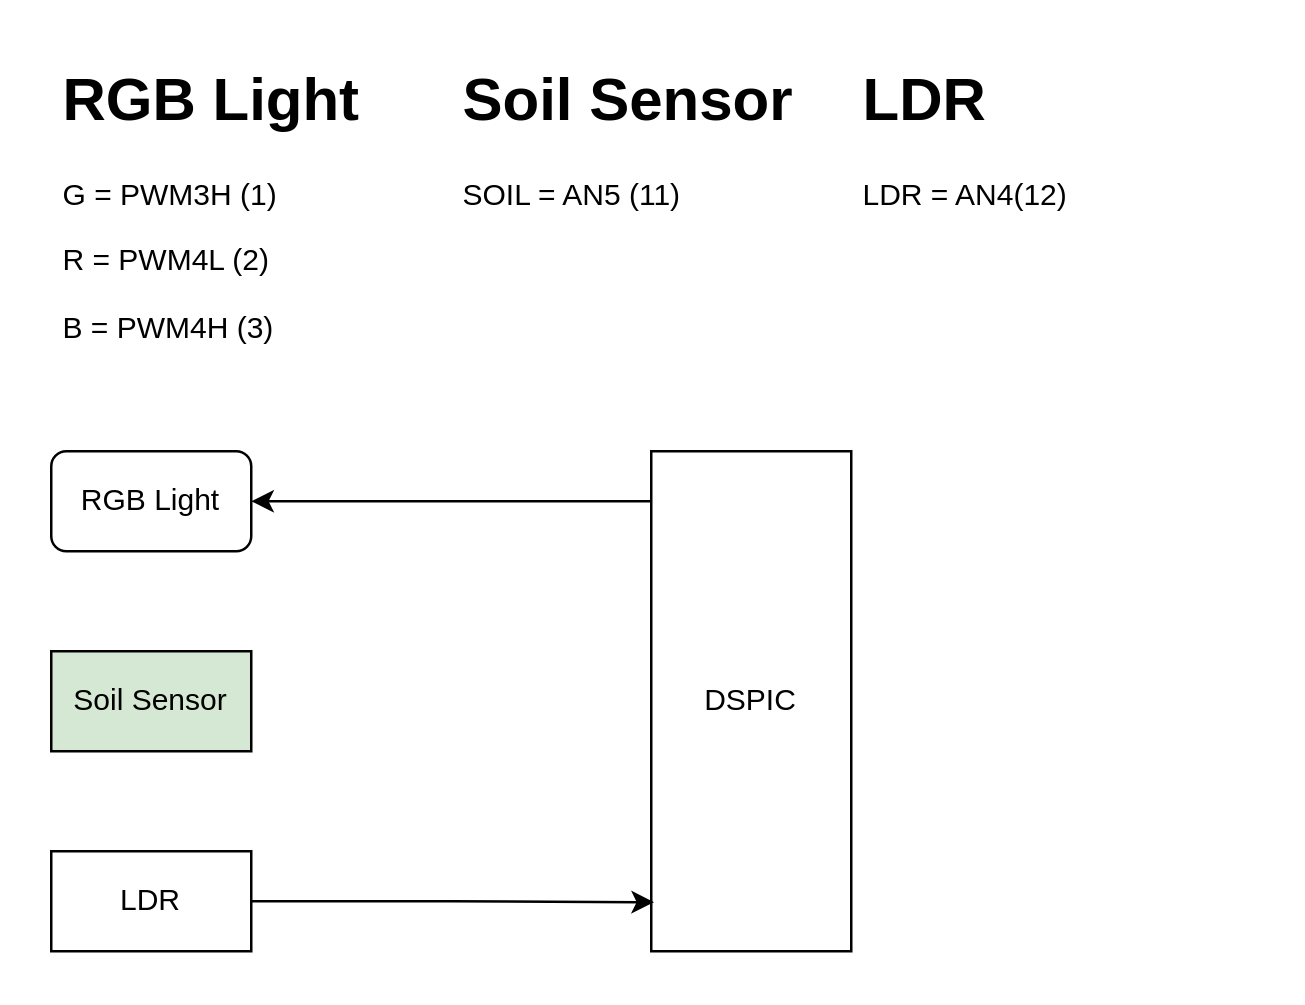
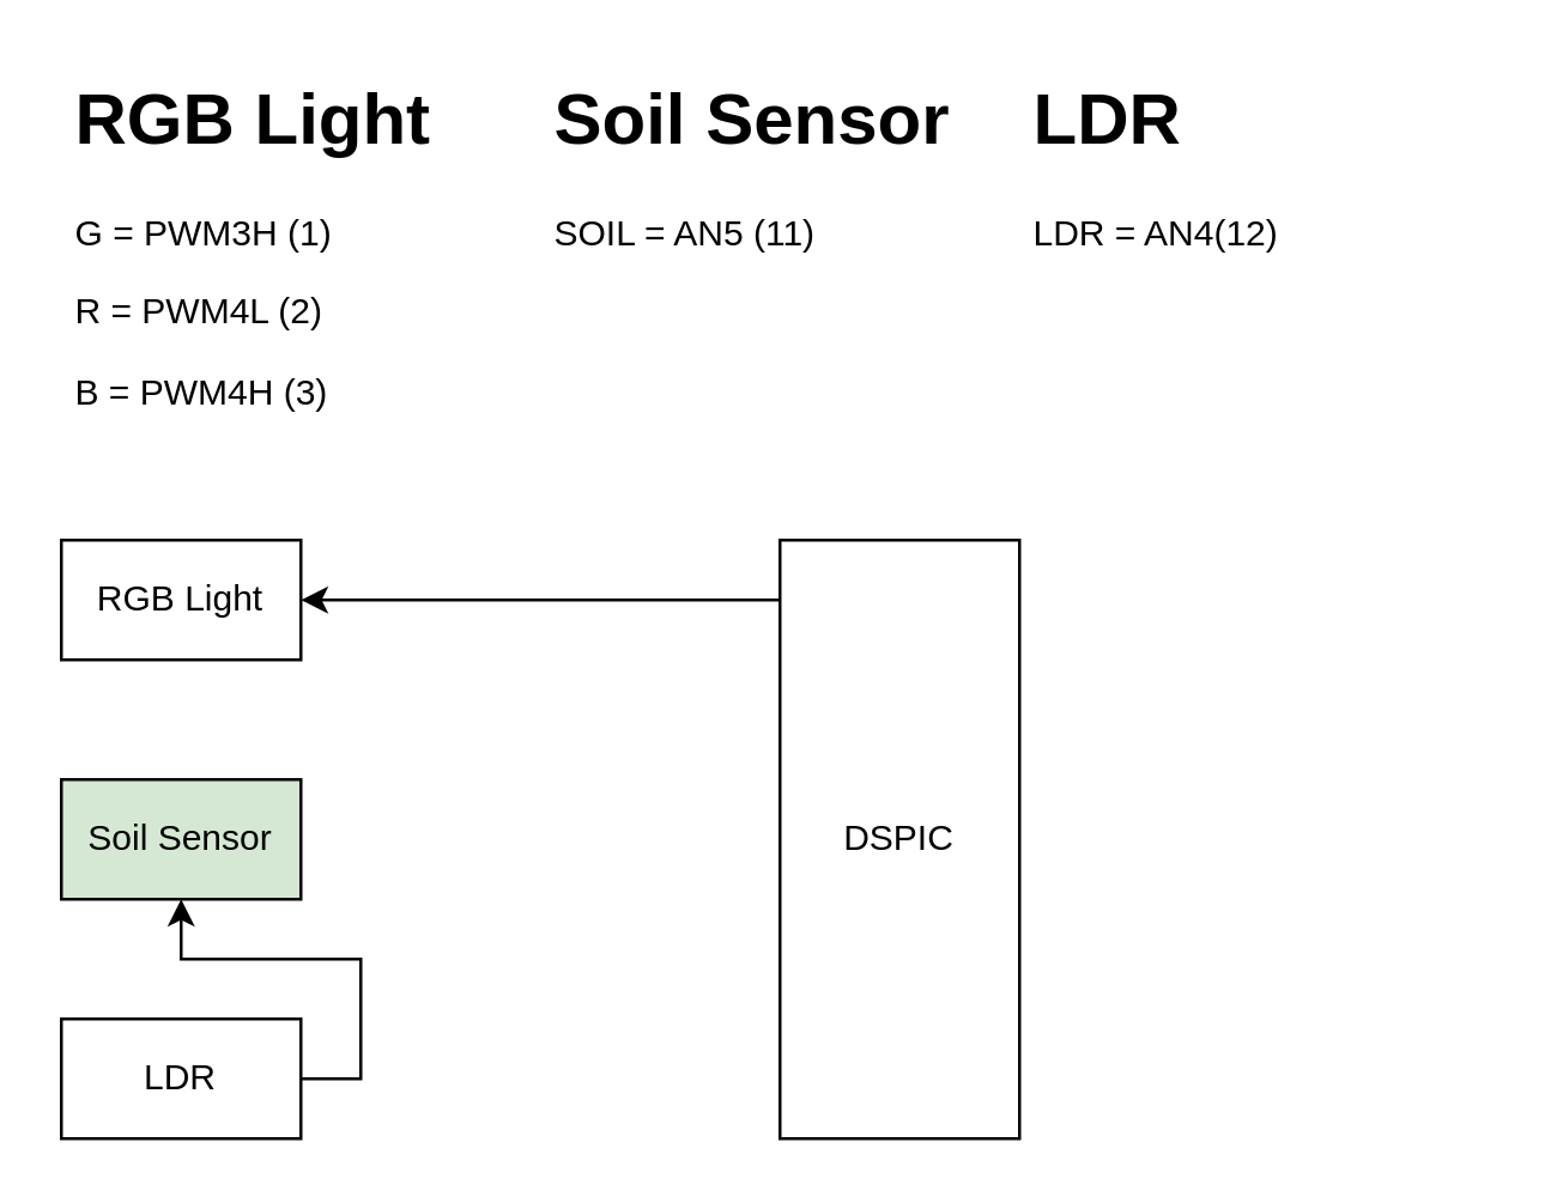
- <mxCell id="3" value="RGB Light" style="whiteSpace=wrap;html=1;rounded=1;" vertex="1" parent="1"><mxGeometry x="20" y="180" width="80" height="40" as="geometry" /></mxCell>
+ <mxCell id="3" value="RGB Light" style="rounded=0;whiteSpace=wrap;html=1;" vertex="1" parent="1"><mxGeometry x="20" y="180" width="80" height="40" as="geometry" /></mxCell>
- <mxCell id="4" style="edgeStyle=orthogonalEdgeStyle;rounded=0;orthogonalLoop=1;jettySize=auto;html=1;exitX=1;exitY=0.5;exitDx=0;exitDy=0;entryX=0.014;entryY=0.902;entryDx=0;entryDy=0;entryPerimeter=0;" edge="1" parent="1" source="5" target="2"><mxGeometry relative="1" as="geometry" /></mxCell>
+ <mxCell id="4" style="edgeStyle=orthogonalEdgeStyle;rounded=0;orthogonalLoop=1;jettySize=auto;html=1;exitX=1;exitY=0.5;exitDx=0;exitDy=0;" edge="1" parent="1" source="5" target="6"><mxGeometry relative="1" as="geometry" /></mxCell>
